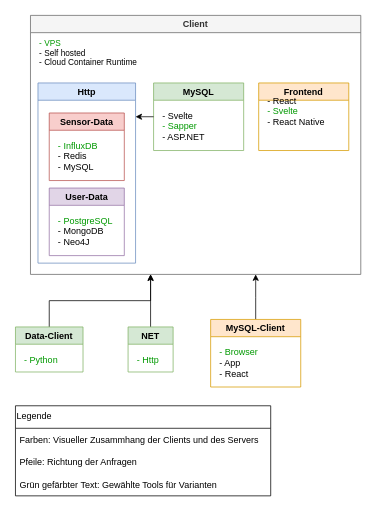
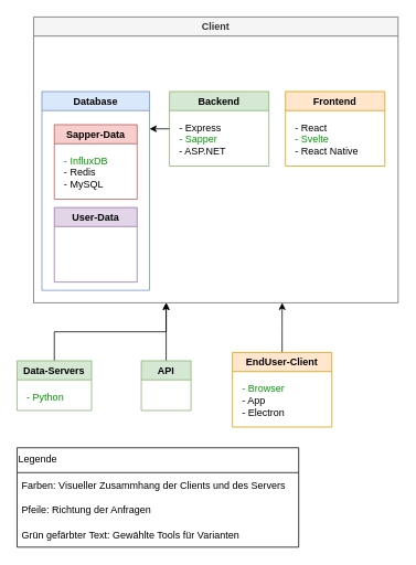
- <mxCell id="7" value="&lt;font color=&quot;#009900&quot;&gt;- VPS&amp;nbsp;&lt;br&gt;&lt;/font&gt;- Self hosted&lt;br&gt;- Cloud Container Runtime" style="text;html=1;align=left;verticalAlign=middle;resizable=0;points=[];autosize=1;strokeColor=none;fillColor=none;fontSize=11;" parent="2" vertex="1"><mxGeometry x="10" y="30" width="150" height="40" as="geometry" /></mxCell>
- <mxCell id="8" value="Http" style="swimlane;fillColor=#dae8fc;strokeColor=#6c8ebf;" parent="2" vertex="1"><mxGeometry x="10" y="90" width="130" height="240" as="geometry" /></mxCell>
+ <mxCell id="8" value="Database" style="swimlane;fillColor=#dae8fc;strokeColor=#6c8ebf;" parent="2" vertex="1"><mxGeometry x="10" y="90" width="130" height="240" as="geometry" /></mxCell>
- <mxCell id="5" value="MySQL" style="swimlane;fillColor=#d5e8d4;strokeColor=#82b366;" parent="2" vertex="1"><mxGeometry x="164" y="90" width="120" height="90" as="geometry" /></mxCell>
+ <mxCell id="5" value="Backend" style="swimlane;fillColor=#d5e8d4;strokeColor=#82b366;" parent="2" vertex="1"><mxGeometry x="164" y="90" width="120" height="90" as="geometry" /></mxCell>
- <mxCell id="4" value="- React&lt;br&gt;&lt;font color=&quot;#009900&quot;&gt;- Svelte&lt;br&gt;&lt;/font&gt;- React Native" style="text;html=1;strokeColor=none;fillColor=none;align=left;verticalAlign=top;whiteSpace=wrap;rounded=0;" parent="3" vertex="1"><mxGeometry x="10" y="10" width="100" height="50" as="geometry" /></mxCell>
+ <mxCell id="4" value="- React&lt;br&gt;&lt;font color=&quot;#009900&quot;&gt;- Svelte&lt;br&gt;&lt;/font&gt;- React Native" style="text;html=1;strokeColor=none;fillColor=none;align=left;verticalAlign=top;whiteSpace=wrap;rounded=0;" parent="3" vertex="1"><mxGeometry x="10" y="30" width="100" height="50" as="geometry" /></mxCell>
- <mxCell id="9" value="Sensor-Data" style="swimlane;fillColor=#f8cecc;strokeColor=#b85450;" parent="8" vertex="1"><mxGeometry x="15" y="40" width="100" height="90" as="geometry" /></mxCell>
+ <mxCell id="9" value="Sapper-Data" style="swimlane;fillColor=#f8cecc;strokeColor=#b85450;" parent="8" vertex="1"><mxGeometry x="15" y="40" width="100" height="90" as="geometry" /></mxCell>
- <mxCell id="6" value="- Svelte&lt;br&gt;&lt;font color=&quot;#009900&quot;&gt;- Sapper&lt;br&gt;&lt;/font&gt;- ASP.NET" style="text;html=1;strokeColor=none;fillColor=none;align=left;verticalAlign=top;whiteSpace=wrap;rounded=0;" parent="5" vertex="1"><mxGeometry x="10" y="30" width="100" height="50" as="geometry" /></mxCell>
+ <mxCell id="6" value="- Express&lt;br&gt;&lt;font color=&quot;#009900&quot;&gt;- Sapper&lt;br&gt;&lt;/font&gt;- ASP.NET" style="text;html=1;strokeColor=none;fillColor=none;align=left;verticalAlign=top;whiteSpace=wrap;rounded=0;" parent="5" vertex="1"><mxGeometry x="10" y="30" width="100" height="50" as="geometry" /></mxCell>
- <mxCell id="12" value="&lt;font color=&quot;#009900&quot;&gt;- PostgreSQL&lt;br&gt;&lt;/font&gt;- MongoDB&lt;br&gt;- Neo4J" style="text;html=1;strokeColor=none;fillColor=none;align=left;verticalAlign=middle;whiteSpace=wrap;rounded=0;" parent="11" vertex="1"><mxGeometry x="10" y="35" width="80" height="45" as="geometry" /></mxCell>
- <mxCell id="20" value="MySQL-Client" style="swimlane;fillColor=#ffe6cc;strokeColor=#d79b00;" parent="1" vertex="1"><mxGeometry x="280" y="425" width="120" height="90" as="geometry" /></mxCell>
+ <mxCell id="20" value="EndUser-Client" style="swimlane;fillColor=#ffe6cc;strokeColor=#d79b00;" parent="1" vertex="1"><mxGeometry x="280" y="425" width="120" height="90" as="geometry" /></mxCell>
- <mxCell id="14" value="Data-Client" style="swimlane;fillColor=#d5e8d4;strokeColor=#82b366;" parent="1" vertex="1"><mxGeometry x="20" y="435" width="90" height="60" as="geometry" /></mxCell>
+ <mxCell id="14" value="Data-Servers" style="swimlane;fillColor=#d5e8d4;strokeColor=#82b366;" parent="1" vertex="1"><mxGeometry x="20" y="435" width="90" height="60" as="geometry" /></mxCell>
- <mxCell id="17" value="NET" style="swimlane;fillColor=#d5e8d4;strokeColor=#82b366;" parent="1" vertex="1"><mxGeometry x="170" y="435" width="60" height="60" as="geometry" /></mxCell>
+ <mxCell id="17" value="API" style="swimlane;fillColor=#d5e8d4;strokeColor=#82b366;" parent="1" vertex="1"><mxGeometry x="170" y="435" width="60" height="60" as="geometry" /></mxCell>
- <mxCell id="18" value="&lt;font color=&quot;#009900&quot;&gt;- Http&lt;/font&gt;" style="text;html=1;strokeColor=none;fillColor=none;align=left;verticalAlign=top;whiteSpace=wrap;rounded=0;" parent="17" vertex="1"><mxGeometry x="10" y="30" width="40" height="20" as="geometry" /></mxCell>
- <mxCell id="21" value="&lt;font color=&quot;#009900&quot;&gt;- Browser&lt;br&gt;&lt;/font&gt;- App&lt;br&gt;- React" style="text;html=1;strokeColor=none;fillColor=none;align=left;verticalAlign=top;whiteSpace=wrap;rounded=0;" parent="20" vertex="1"><mxGeometry x="10" y="30" width="100" height="50" as="geometry" /></mxCell>
+ <mxCell id="21" value="&lt;font color=&quot;#009900&quot;&gt;- Browser&lt;br&gt;&lt;/font&gt;- App&lt;br&gt;- Electron" style="text;html=1;strokeColor=none;fillColor=none;align=left;verticalAlign=top;whiteSpace=wrap;rounded=0;" parent="20" vertex="1"><mxGeometry x="10" y="30" width="100" height="50" as="geometry" /></mxCell>
